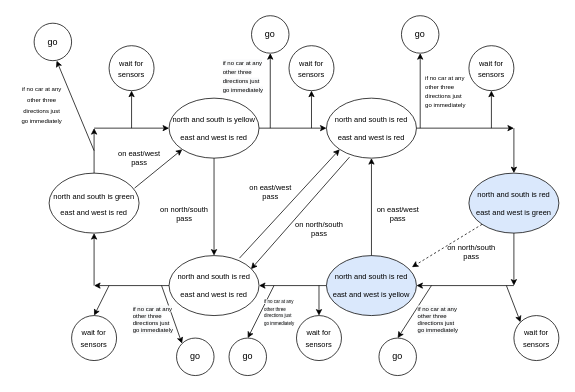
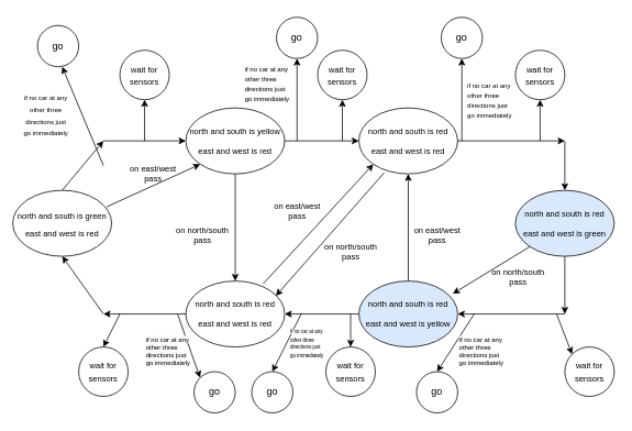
- <mxCell id="2" value="&lt;font style=&quot;font-size: 10px&quot;&gt;north and south is green&lt;br&gt;east and west is red&lt;br&gt;&lt;/font&gt;" style="ellipse;whiteSpace=wrap;html=1;fontSize=18;" parent="1" vertex="1"><mxGeometry x="65" y="230" width="120" height="80" as="geometry" /></mxCell>
+ <mxCell id="2" value="&lt;font style=&quot;font-size: 10px&quot;&gt;north and south is green&lt;br&gt;east and west is red&lt;br&gt;&lt;/font&gt;" style="ellipse;whiteSpace=wrap;html=1;fontSize=18;" parent="1" vertex="1"><mxGeometry x="15" y="230" width="120" height="80" as="geometry" /></mxCell>
- <mxCell id="28" value="" style="endArrow=classic;html=1;rounded=0;fontSize=10;exitX=0;exitY=1;exitDx=0;exitDy=0;entryX=0.95;entryY=0.192;entryDx=0;entryDy=0;entryPerimeter=0;dashed=1;" parent="1" source="6" target="9" edge="1"><mxGeometry width="50" height="50" relative="1" as="geometry"><mxPoint x="395" y="300" as="sourcePoint" /><mxPoint x="445" y="250" as="targetPoint" /></mxGeometry></mxCell>
+ <mxCell id="28" value="" style="endArrow=classic;html=1;rounded=0;fontSize=10;exitX=0;exitY=1;exitDx=0;exitDy=0;entryX=0.95;entryY=0.192;entryDx=0;entryDy=0;entryPerimeter=0;" parent="1" source="6" target="9" edge="1"><mxGeometry width="50" height="50" relative="1" as="geometry"><mxPoint x="395" y="300" as="sourcePoint" /><mxPoint x="445" y="250" as="targetPoint" /></mxGeometry></mxCell>
